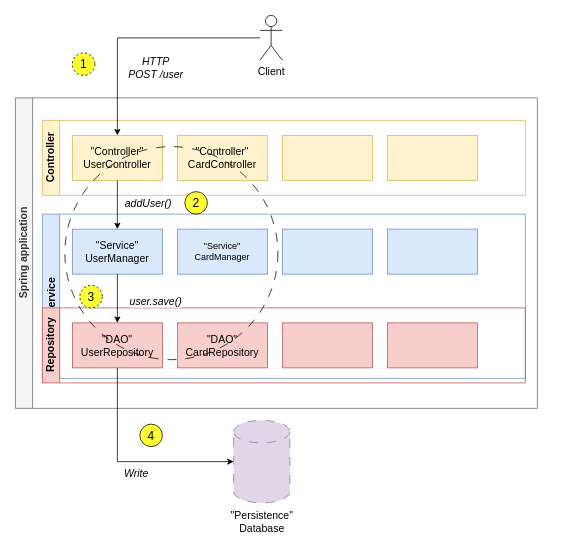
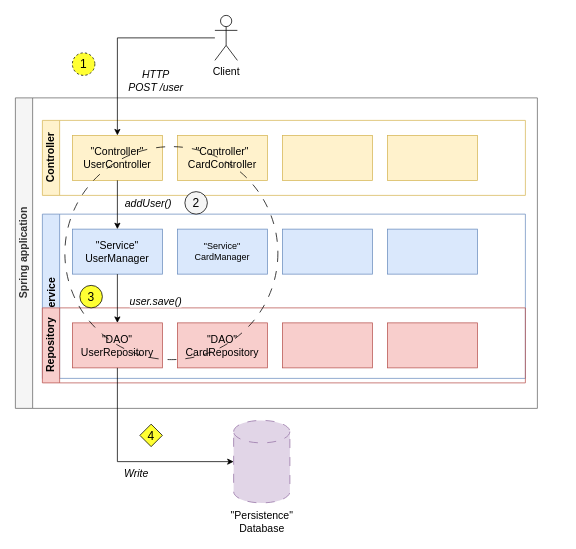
- <mxCell id="27" value="&lt;font style=&quot;font-size: 14px;&quot;&gt;Client&lt;/font&gt;" style="shape=umlActor;verticalLabelPosition=bottom;verticalAlign=top;html=1;outlineConnect=0;" vertex="1" parent="1"><mxGeometry x="346" y="20" width="30" height="60" as="geometry" /></mxCell>
+ <mxCell id="27" value="&lt;font style=&quot;font-size: 14px;&quot;&gt;Client&lt;/font&gt;" style="shape=umlActor;verticalLabelPosition=bottom;verticalAlign=top;html=1;outlineConnect=0;" vertex="1" parent="1"><mxGeometry x="286" y="20" width="30" height="60" as="geometry" /></mxCell>
- <mxCell id="23" value="&lt;font style=&quot;font-size: 16px;&quot;&gt;2&lt;/font&gt;" style="ellipse;whiteSpace=wrap;html=1;aspect=fixed;strokeColor=default;align=center;verticalAlign=middle;fontFamily=Helvetica;fontSize=12;fontColor=default;fillColor=#FFFF33;" vertex="1" parent="2"><mxGeometry x="226" y="125" width="30" height="30" as="geometry" /></mxCell>
+ <mxCell id="23" value="&lt;font style=&quot;font-size: 16px;&quot;&gt;2&lt;/font&gt;" style="ellipse;whiteSpace=wrap;html=1;aspect=fixed;strokeColor=default;align=center;verticalAlign=middle;fontFamily=Helvetica;fontSize=12;fontColor=default;fillColor=#f5f5f5;" vertex="1" parent="2"><mxGeometry x="226" y="125" width="30" height="30" as="geometry" /></mxCell>
- <mxCell id="24" value="&lt;span style=&quot;font-size: 16px;&quot;&gt;3&lt;/span&gt;" style="ellipse;whiteSpace=wrap;html=1;aspect=fixed;strokeColor=default;align=center;verticalAlign=middle;fontFamily=Helvetica;fontSize=12;fontColor=default;fillColor=#FFFF33;dashed=1;" vertex="1" parent="2"><mxGeometry x="86" y="250" width="30" height="30" as="geometry" /></mxCell>
+ <mxCell id="24" value="&lt;span style=&quot;font-size: 16px;&quot;&gt;3&lt;/span&gt;" style="ellipse;whiteSpace=wrap;html=1;aspect=fixed;strokeColor=default;align=center;verticalAlign=middle;fontFamily=Helvetica;fontSize=12;fontColor=default;fillColor=#FFFF33;" vertex="1" parent="2"><mxGeometry x="86" y="250" width="30" height="30" as="geometry" /></mxCell>
- <mxCell id="35" value="&lt;span style=&quot;font-size: 16px;&quot;&gt;4&lt;/span&gt;" style="ellipse;whiteSpace=wrap;html=1;aspect=fixed;strokeColor=default;align=center;verticalAlign=middle;fontFamily=Helvetica;fontSize=12;fontColor=default;fillColor=#FFFF33;" vertex="1" parent="1"><mxGeometry x="186" y="565" width="30" height="30" as="geometry" /></mxCell>
+ <mxCell id="35" value="&lt;span style=&quot;font-size: 16px;&quot;&gt;4&lt;/span&gt;" style="rhombus;whiteSpace=wrap;html=1;aspect=fixed;strokeColor=default;align=center;verticalAlign=middle;fontFamily=Helvetica;fontSize=12;fontColor=default;fillColor=#FFFF33;" vertex="1" parent="1"><mxGeometry x="186" y="565" width="30" height="30" as="geometry" /></mxCell>
